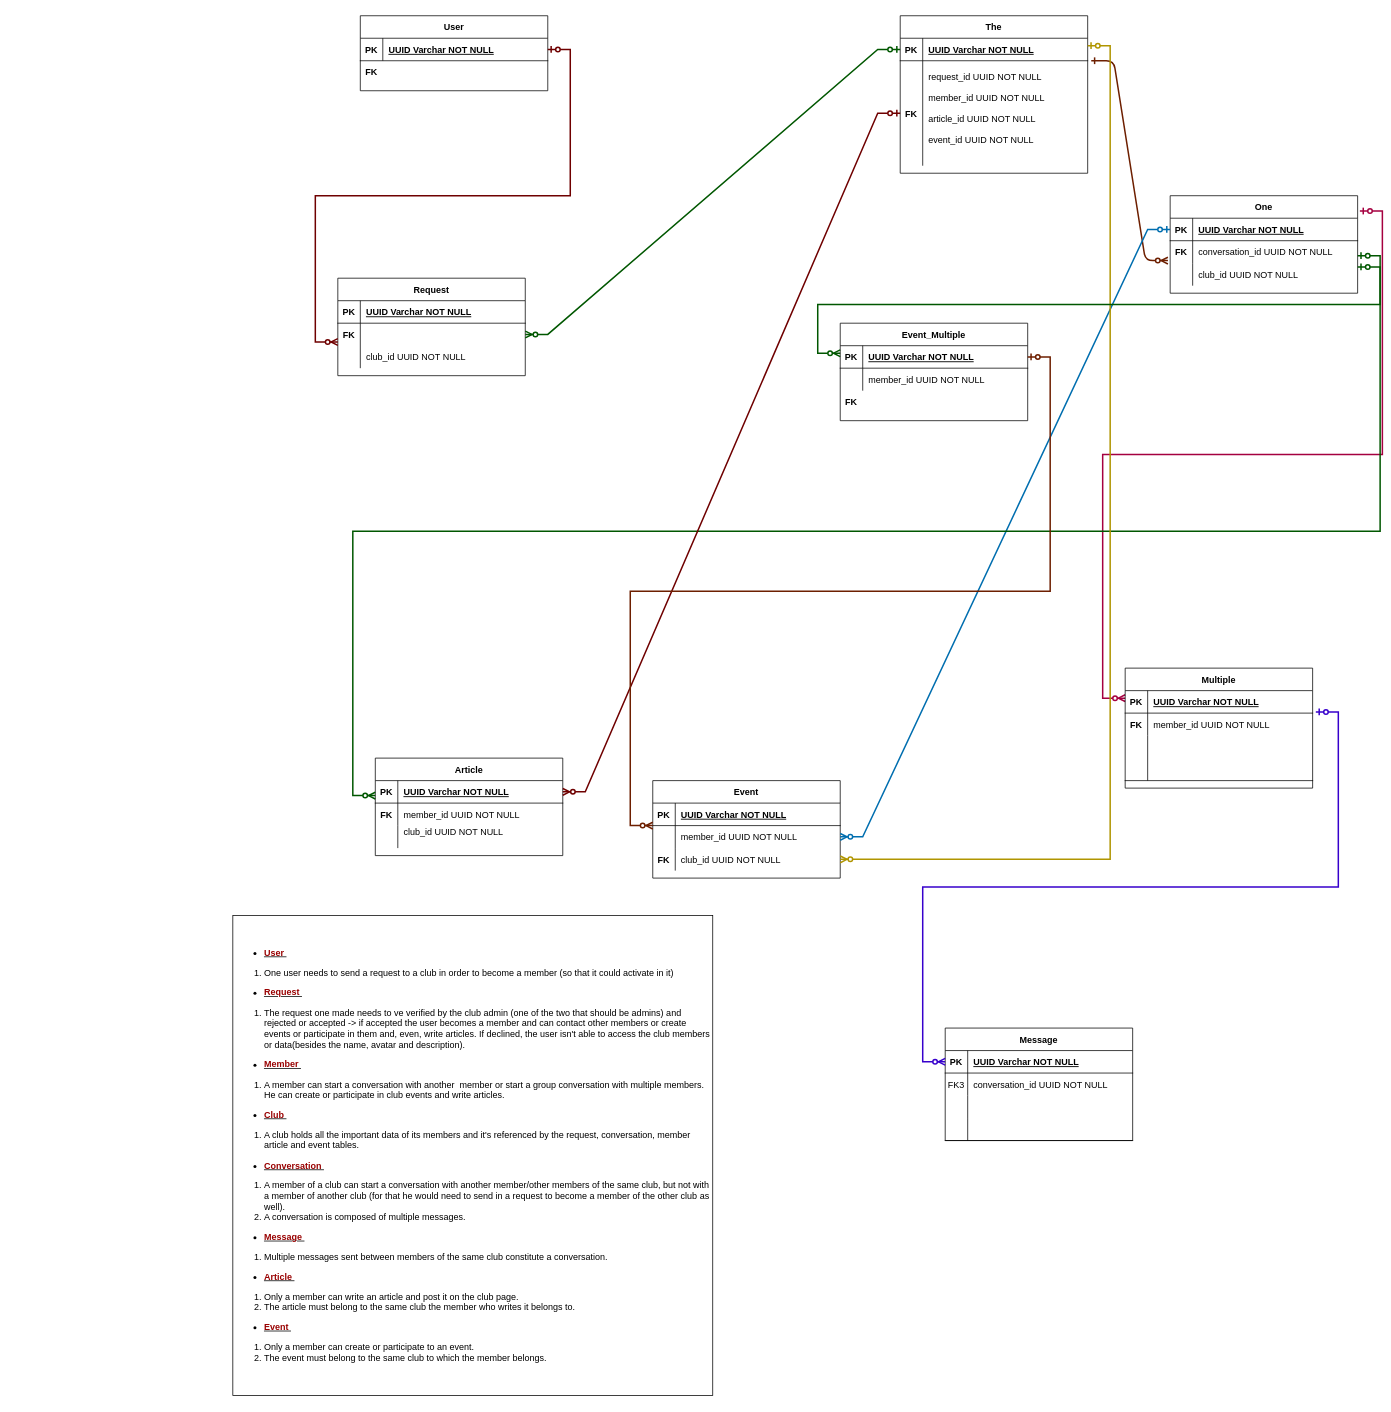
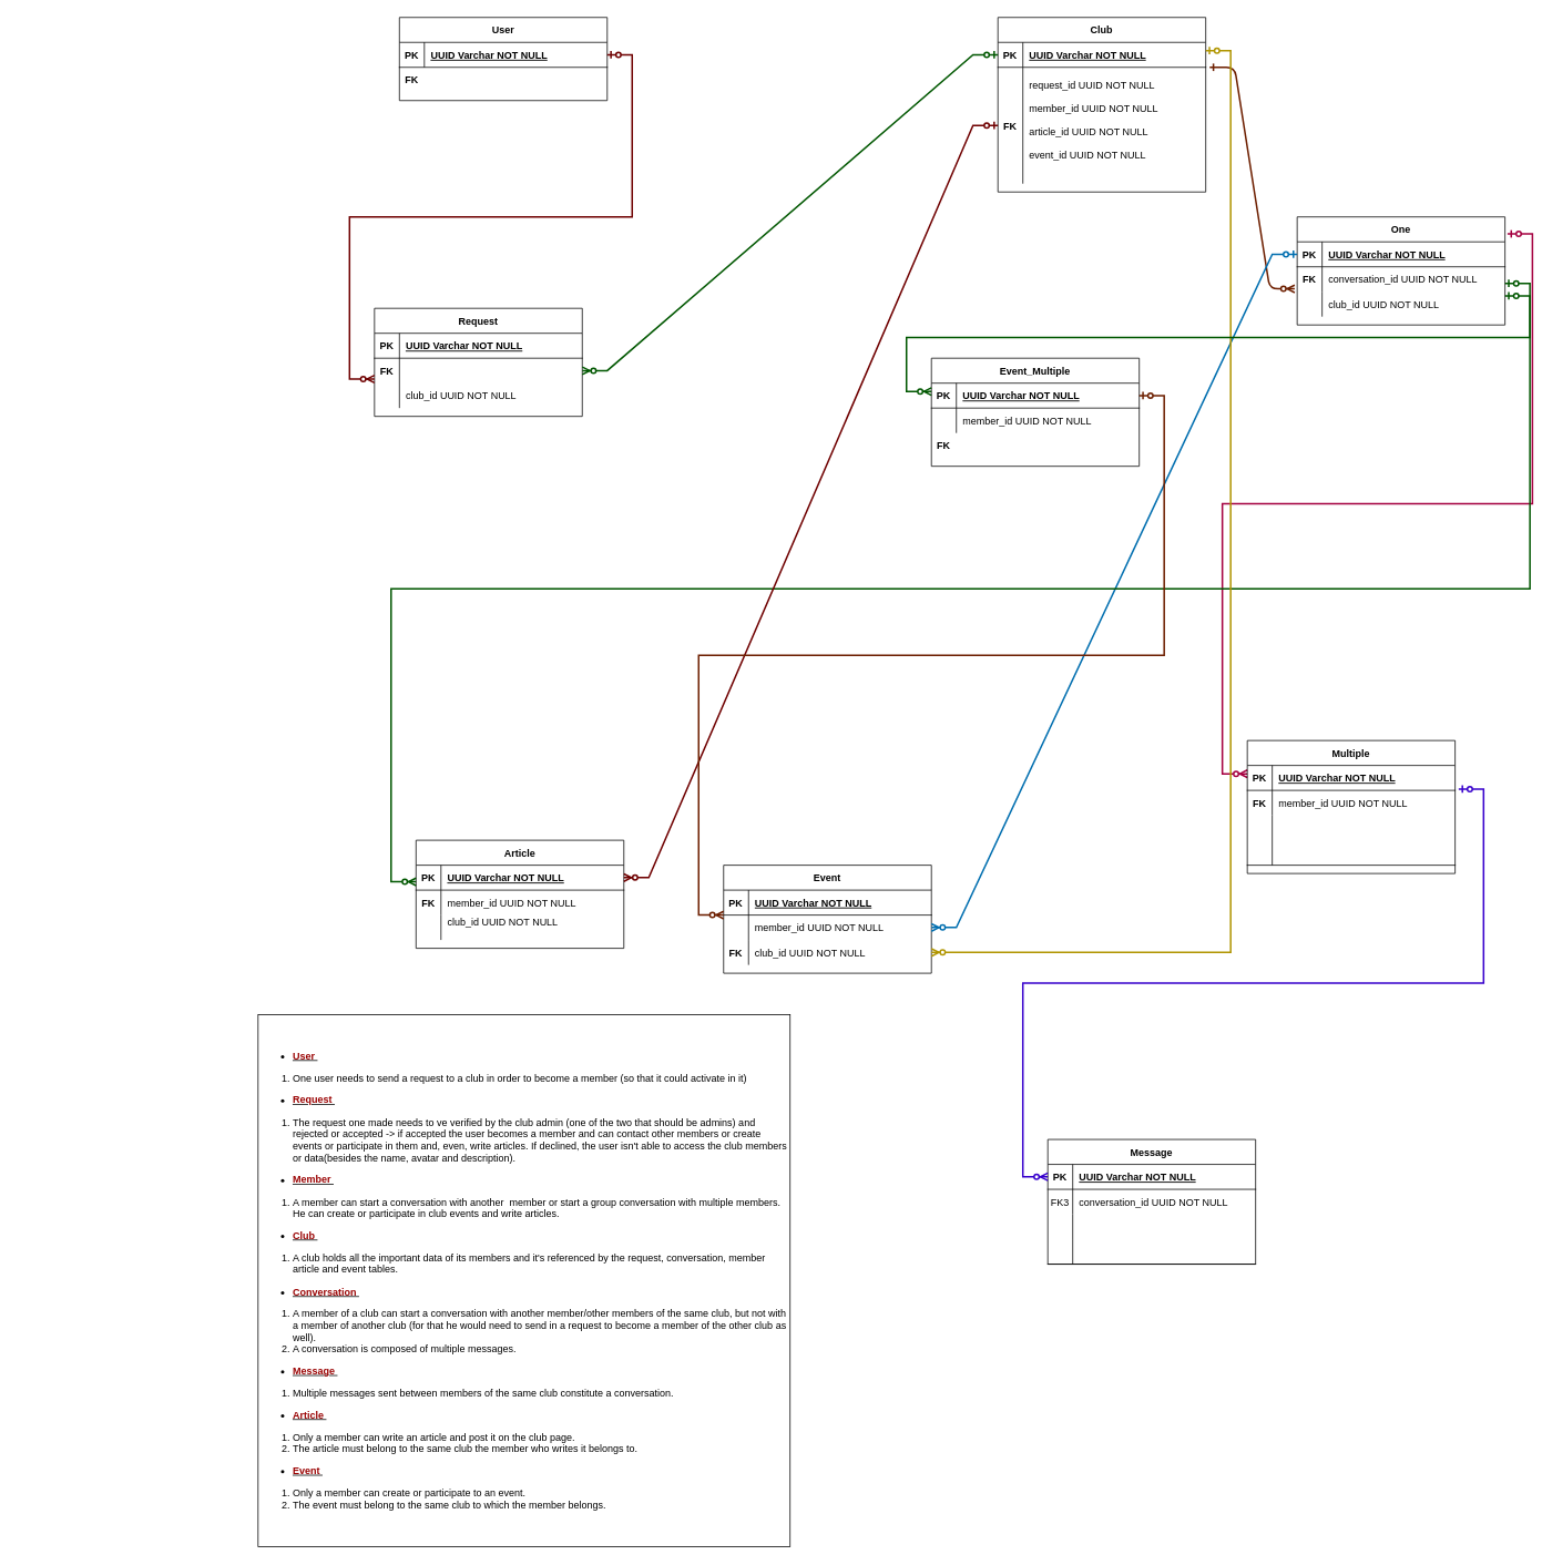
- <mxCell id="18" value="The" style="shape=table;startSize=30;container=1;collapsible=1;childLayout=tableLayout;fixedRows=1;rowLines=0;fontStyle=1;align=center;resizeLast=1;" parent="1" vertex="1"><mxGeometry x="1200" y="20" width="250" height="210.0" as="geometry" /></mxCell>
+ <mxCell id="18" value="Club" style="shape=table;startSize=30;container=1;collapsible=1;childLayout=tableLayout;fixedRows=1;rowLines=0;fontStyle=1;align=center;resizeLast=1;" parent="1" vertex="1"><mxGeometry x="1200" y="20" width="250" height="210.0" as="geometry" /></mxCell>
